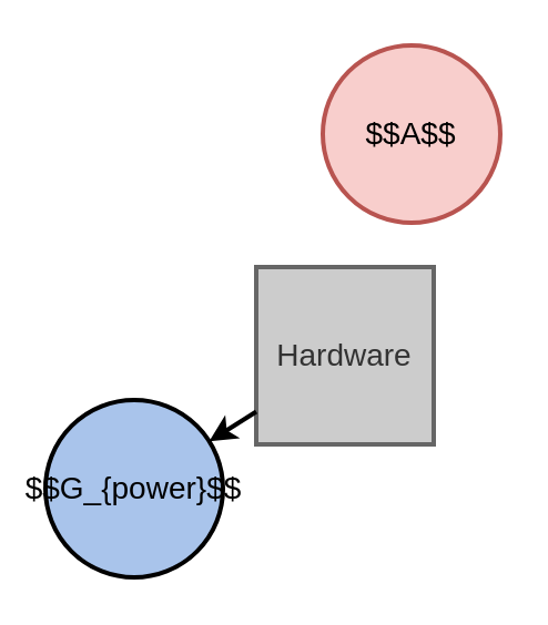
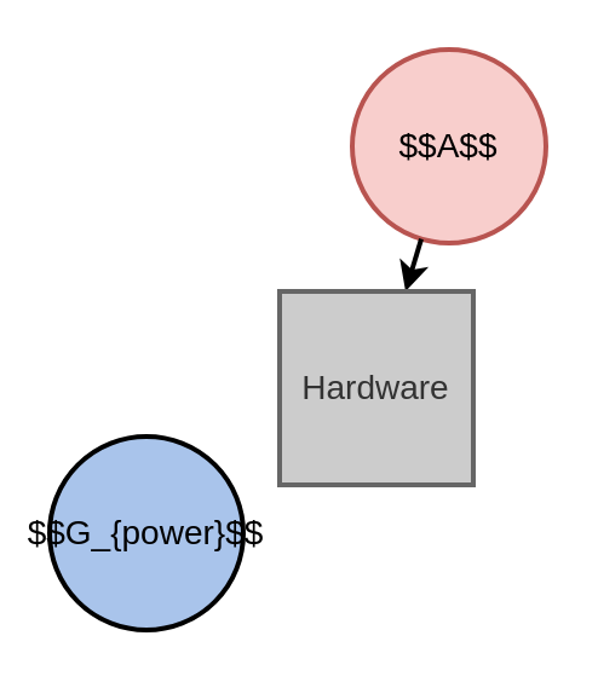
+ <mxCell id="3" value="" style="endArrow=classic;html=1;rounded=0;strokeWidth=2;" edge="1" parent="1" source="2" target="4"><mxGeometry width="50" height="50" relative="1" as="geometry"><mxPoint x="-8" y="86" as="sourcePoint" /><mxPoint x="33" y="104" as="targetPoint" /></mxGeometry></mxCell>
- <mxCell id="6" value="" style="endArrow=classic;html=1;rounded=0;strokeWidth=2;" edge="1" parent="1" source="4" target="5"><mxGeometry width="50" height="50" relative="1" as="geometry"><mxPoint x="184" y="108" as="sourcePoint" /><mxPoint x="176" y="132" as="targetPoint" /></mxGeometry></mxCell>
